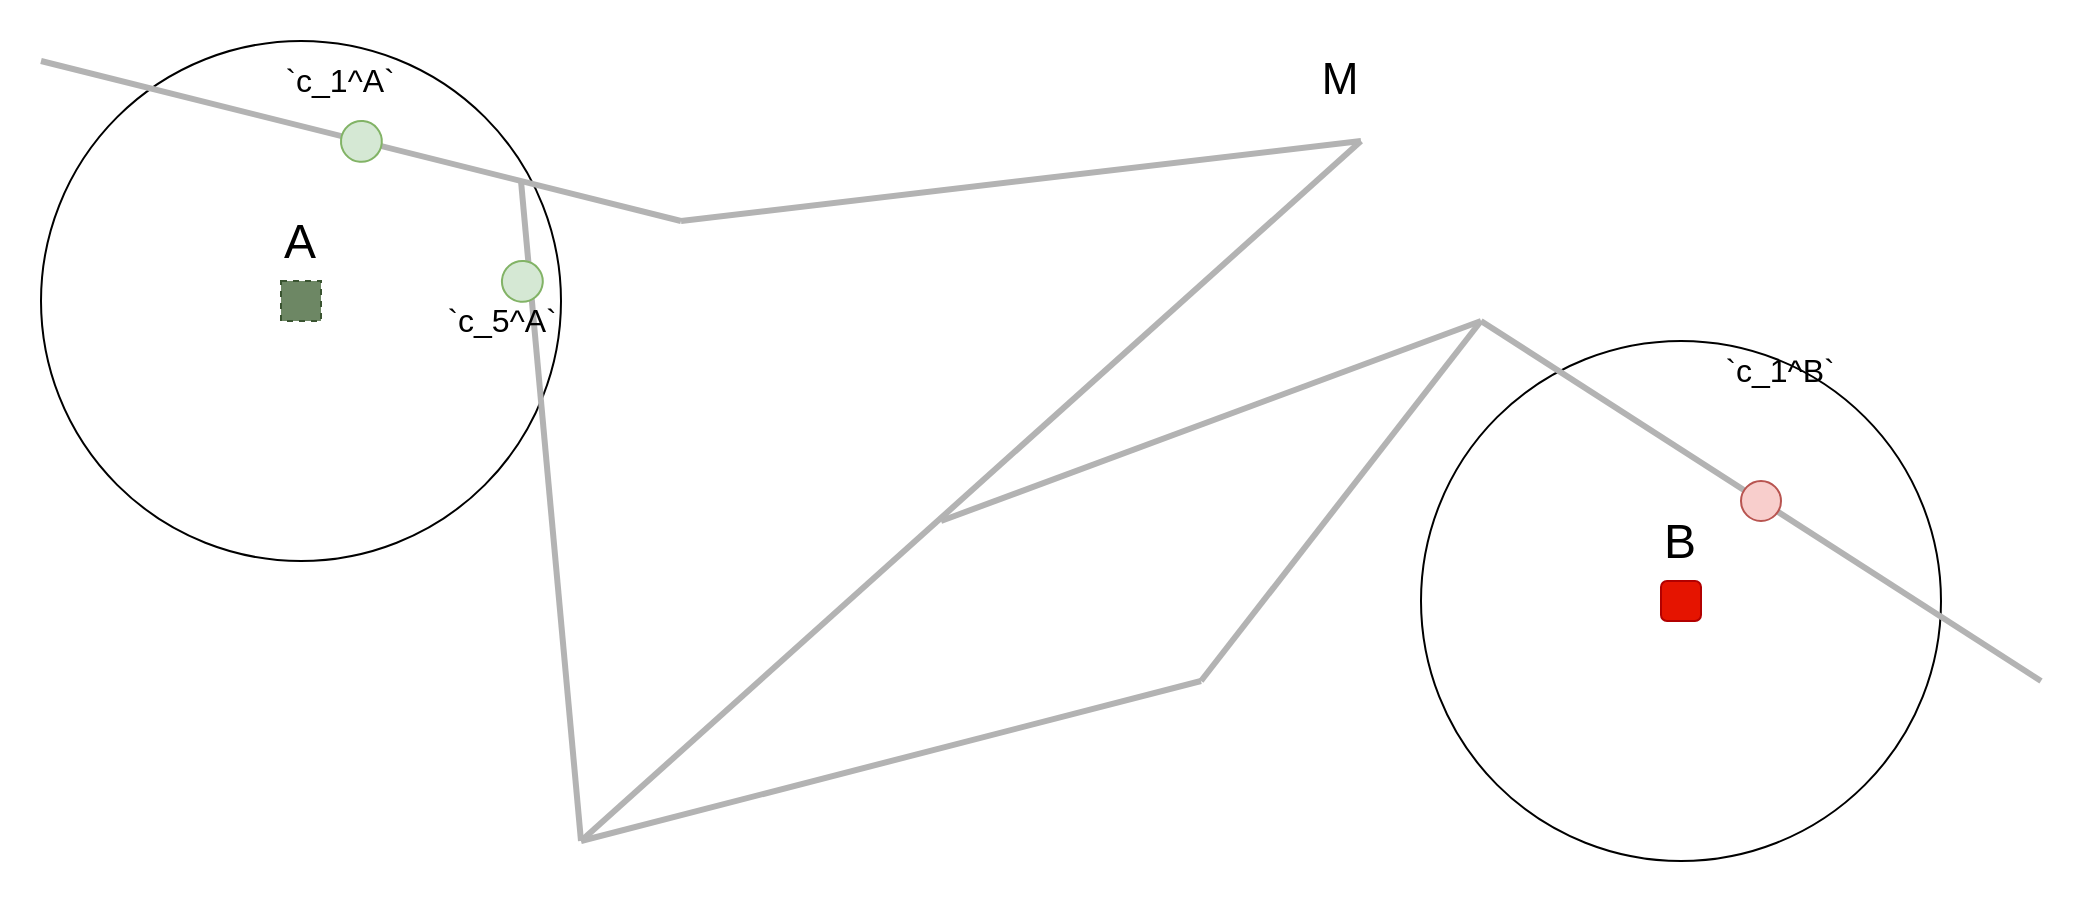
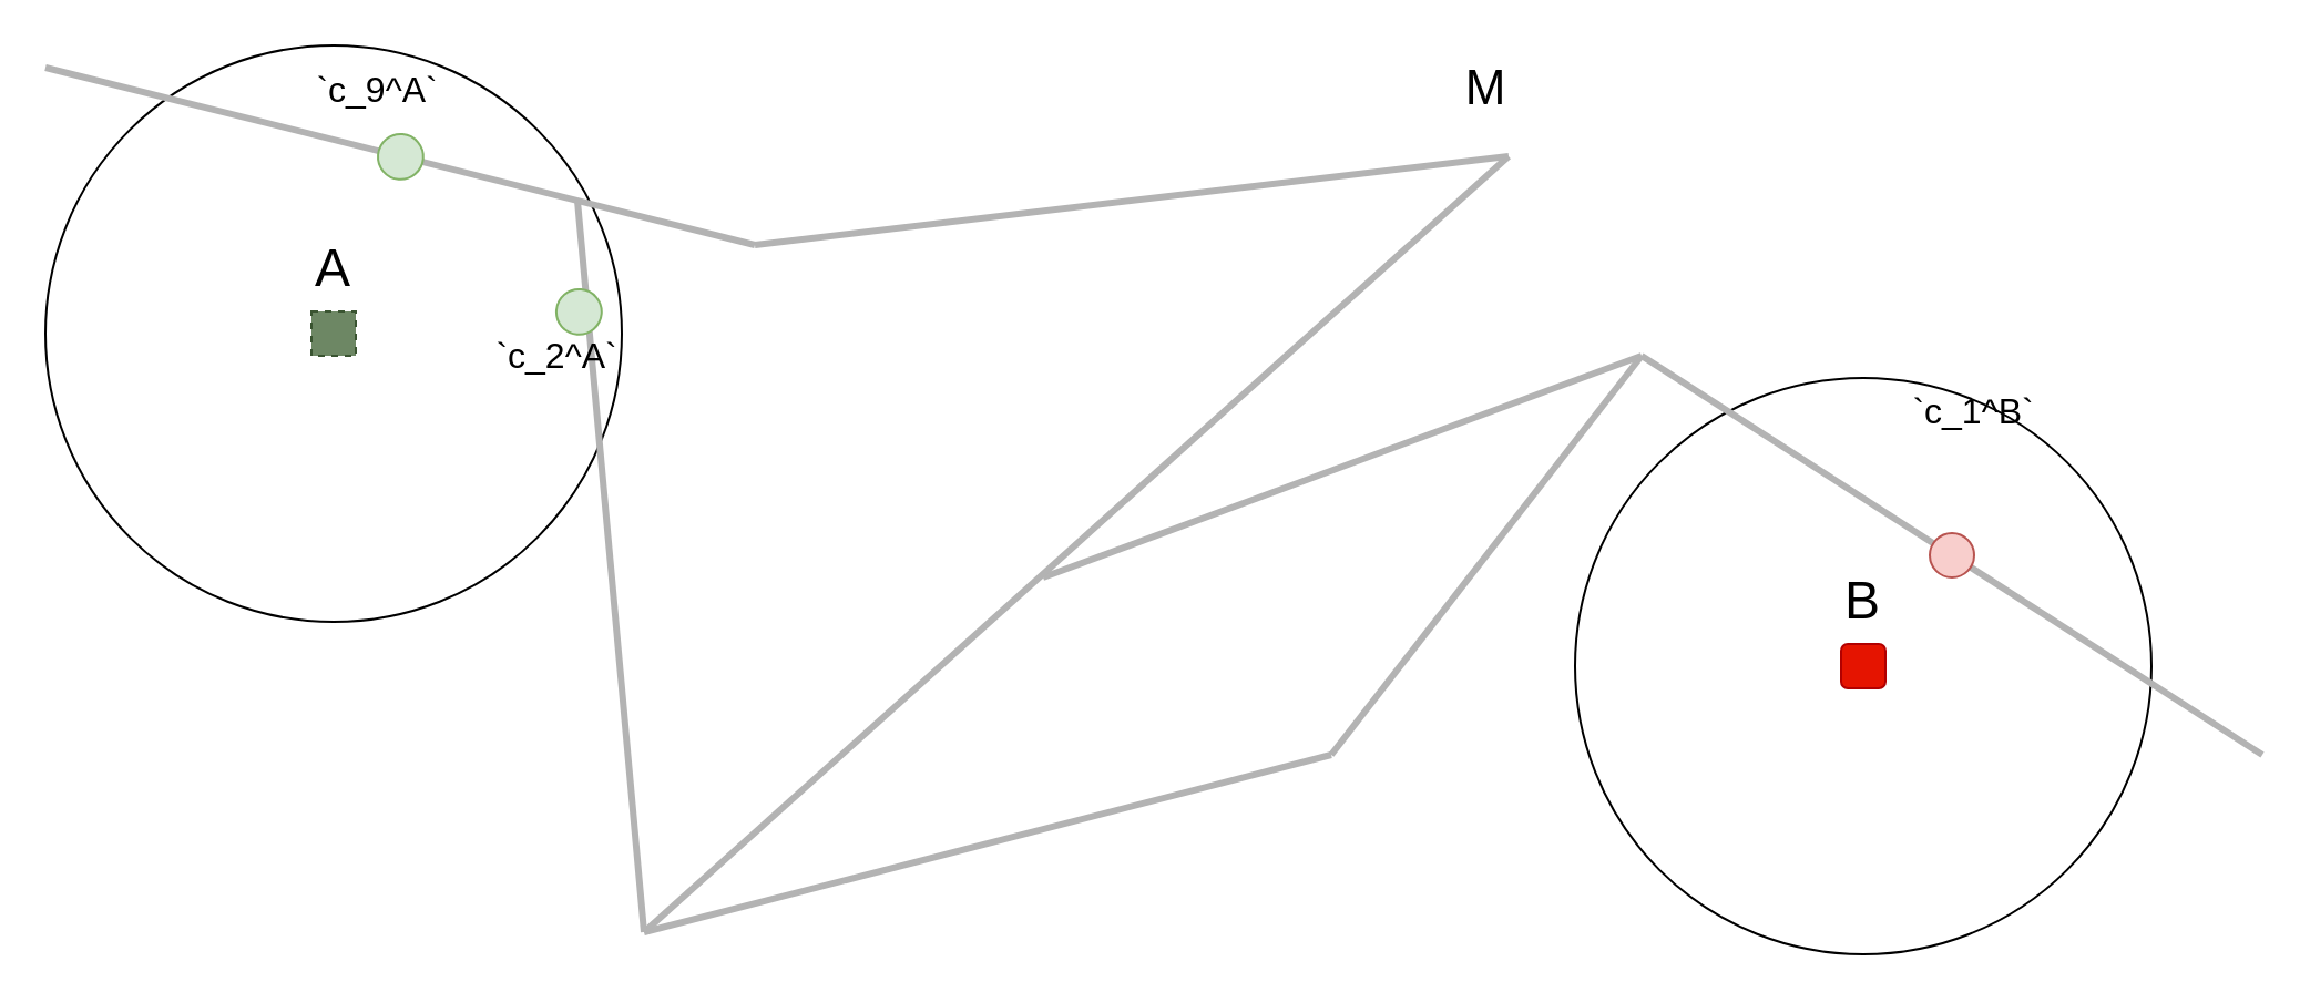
- <mxCell id="18" value="&lt;div&gt;&lt;font style=&quot;font-size: 16px&quot;&gt;`c_1^A`&lt;/font&gt;&lt;/div&gt;" style="text;html=1;strokeColor=none;fillColor=none;align=center;verticalAlign=middle;whiteSpace=wrap;rounded=0;fontColor=#000000;" parent="1" vertex="1"><mxGeometry x="150.42" y="30" width="40" height="20" as="geometry" /></mxCell>
+ <mxCell id="18" value="&lt;div&gt;&lt;font style=&quot;font-size: 16px&quot;&gt;`c_9^A`&lt;/font&gt;&lt;/div&gt;" style="text;html=1;strokeColor=none;fillColor=none;align=center;verticalAlign=middle;whiteSpace=wrap;rounded=0;fontColor=#000000;" parent="1" vertex="1"><mxGeometry x="150.42" y="30" width="40" height="20" as="geometry" /></mxCell>
- <mxCell id="19" value="&lt;font style=&quot;font-size: 16px&quot;&gt;`c_5^A`&lt;/font&gt;" style="text;html=1;strokeColor=none;fillColor=none;align=center;verticalAlign=middle;whiteSpace=wrap;rounded=0;fontColor=#000000;" parent="1" vertex="1"><mxGeometry x="230.89" y="150.42" width="40" height="20" as="geometry" /></mxCell>
+ <mxCell id="19" value="&lt;font style=&quot;font-size: 16px&quot;&gt;`c_2^A`&lt;/font&gt;" style="text;html=1;strokeColor=none;fillColor=none;align=center;verticalAlign=middle;whiteSpace=wrap;rounded=0;fontColor=#000000;" parent="1" vertex="1"><mxGeometry x="230.89" y="150.42" width="40" height="20" as="geometry" /></mxCell>
